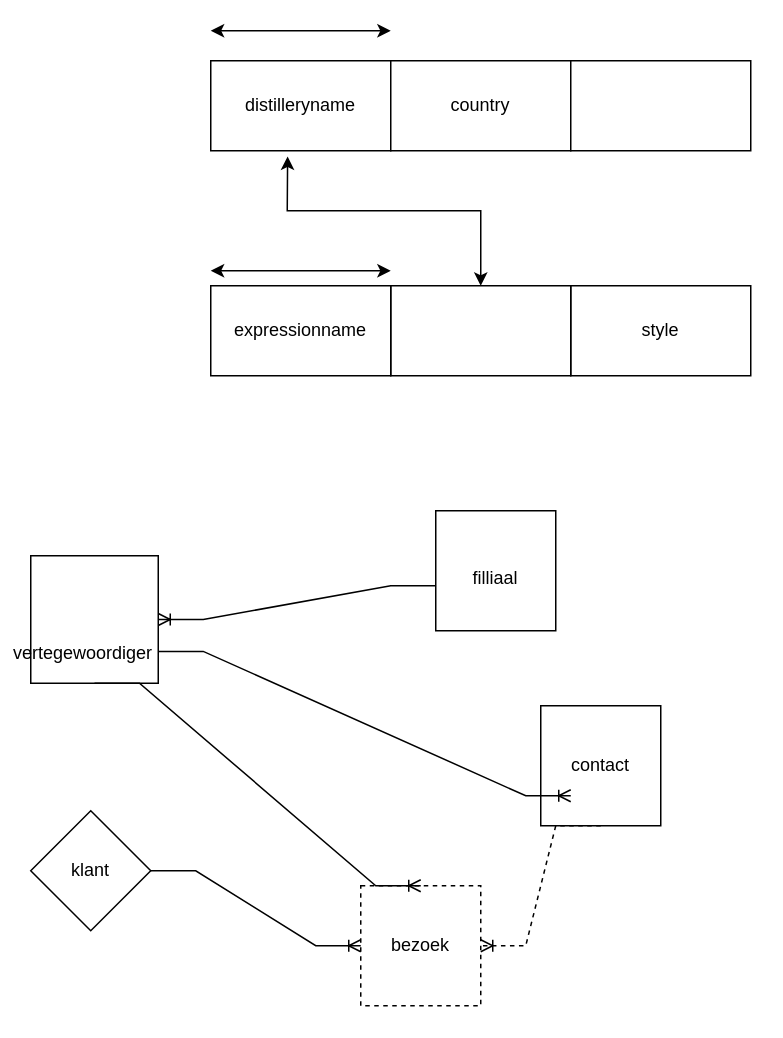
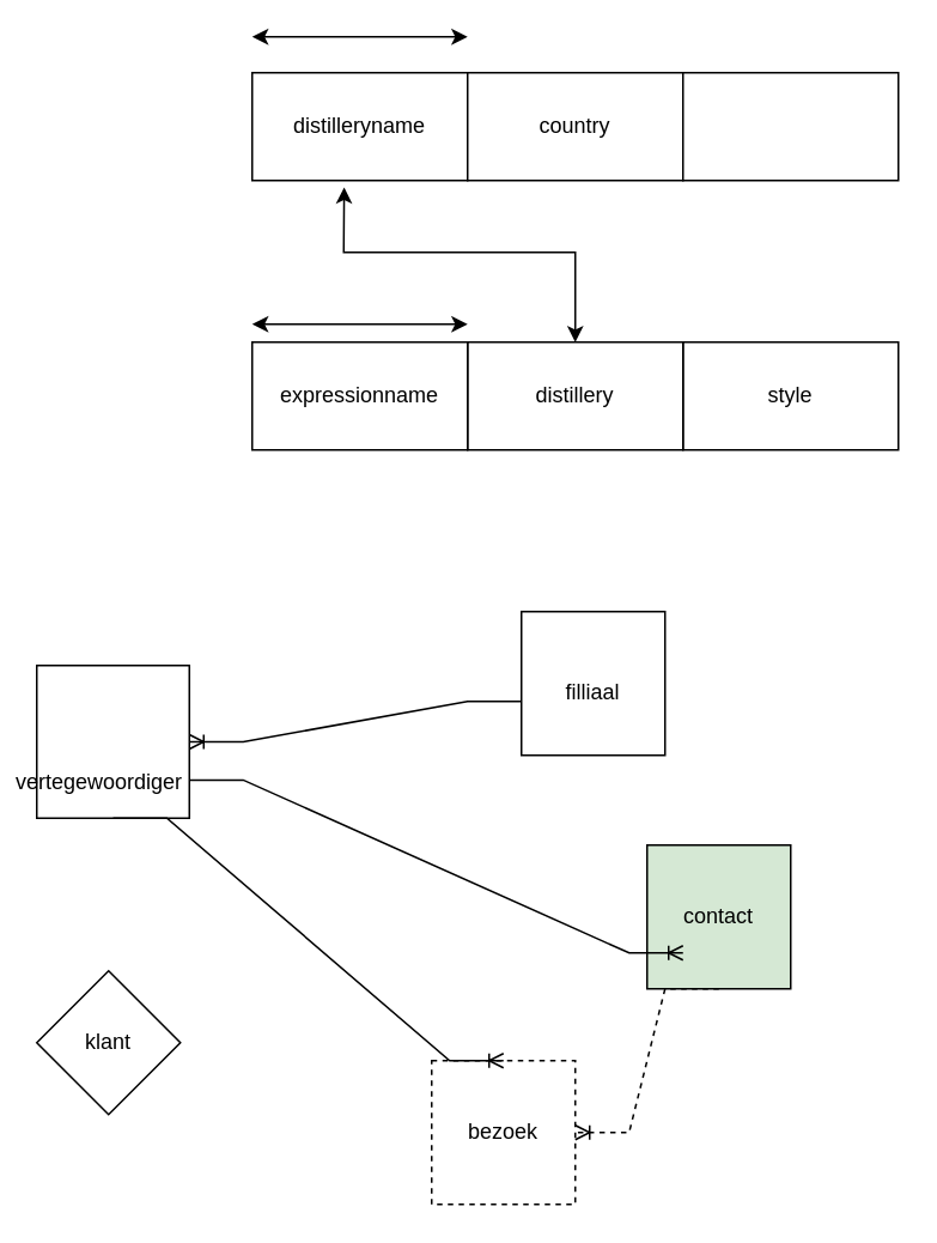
+ <mxCell id="14" value="distillery" style="text;html=1;strokeColor=none;fillColor=none;align=center;verticalAlign=middle;whiteSpace=wrap;rounded=0;" parent="1" vertex="1"><mxGeometry x="290" y="205" width="60" height="30" as="geometry" /></mxCell>
- <mxCell id="25" value="contact" style="whiteSpace=wrap;html=1;aspect=fixed;" parent="1" vertex="1"><mxGeometry x="360" y="470" width="80" height="80" as="geometry" /></mxCell>
+ <mxCell id="25" value="contact" style="whiteSpace=wrap;html=1;aspect=fixed;fillColor=#d5e8d4;" parent="1" vertex="1"><mxGeometry x="360" y="470" width="80" height="80" as="geometry" /></mxCell>
- <mxCell id="23" value="" style="edgeStyle=entityRelationEdgeStyle;fontSize=12;html=1;endArrow=ERoneToMany;rounded=0;entryX=0;entryY=0.5;entryDx=0;entryDy=0;exitX=1;exitY=0.5;exitDx=0;exitDy=0;" parent="1" source="19" target="18" edge="1"><mxGeometry width="100" height="100" relative="1" as="geometry"><mxPoint x="110" y="660" as="sourcePoint" /><mxPoint x="210" y="560" as="targetPoint" /></mxGeometry></mxCell>
